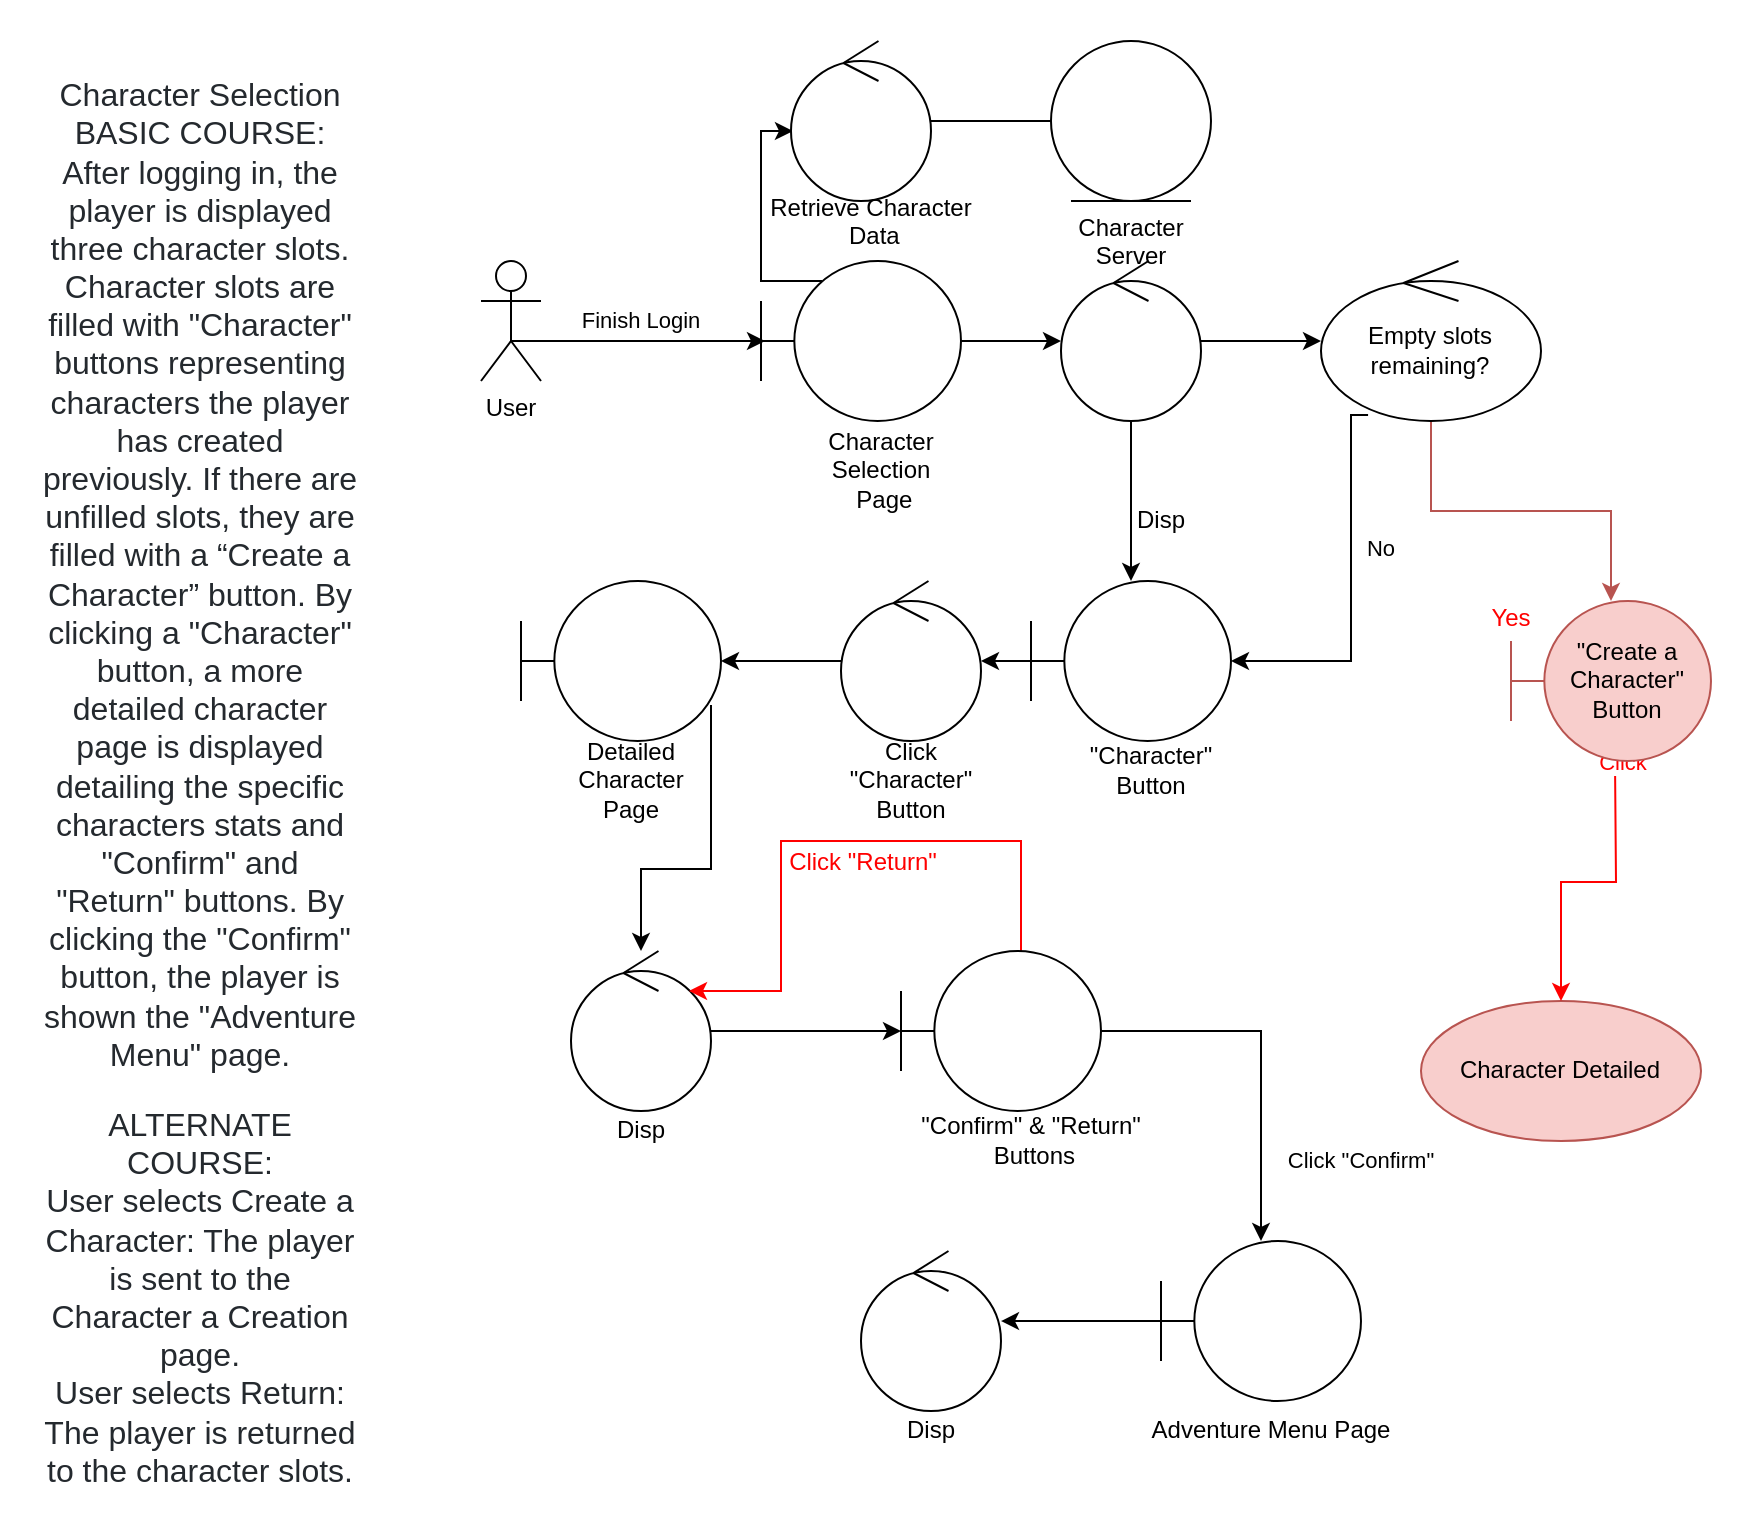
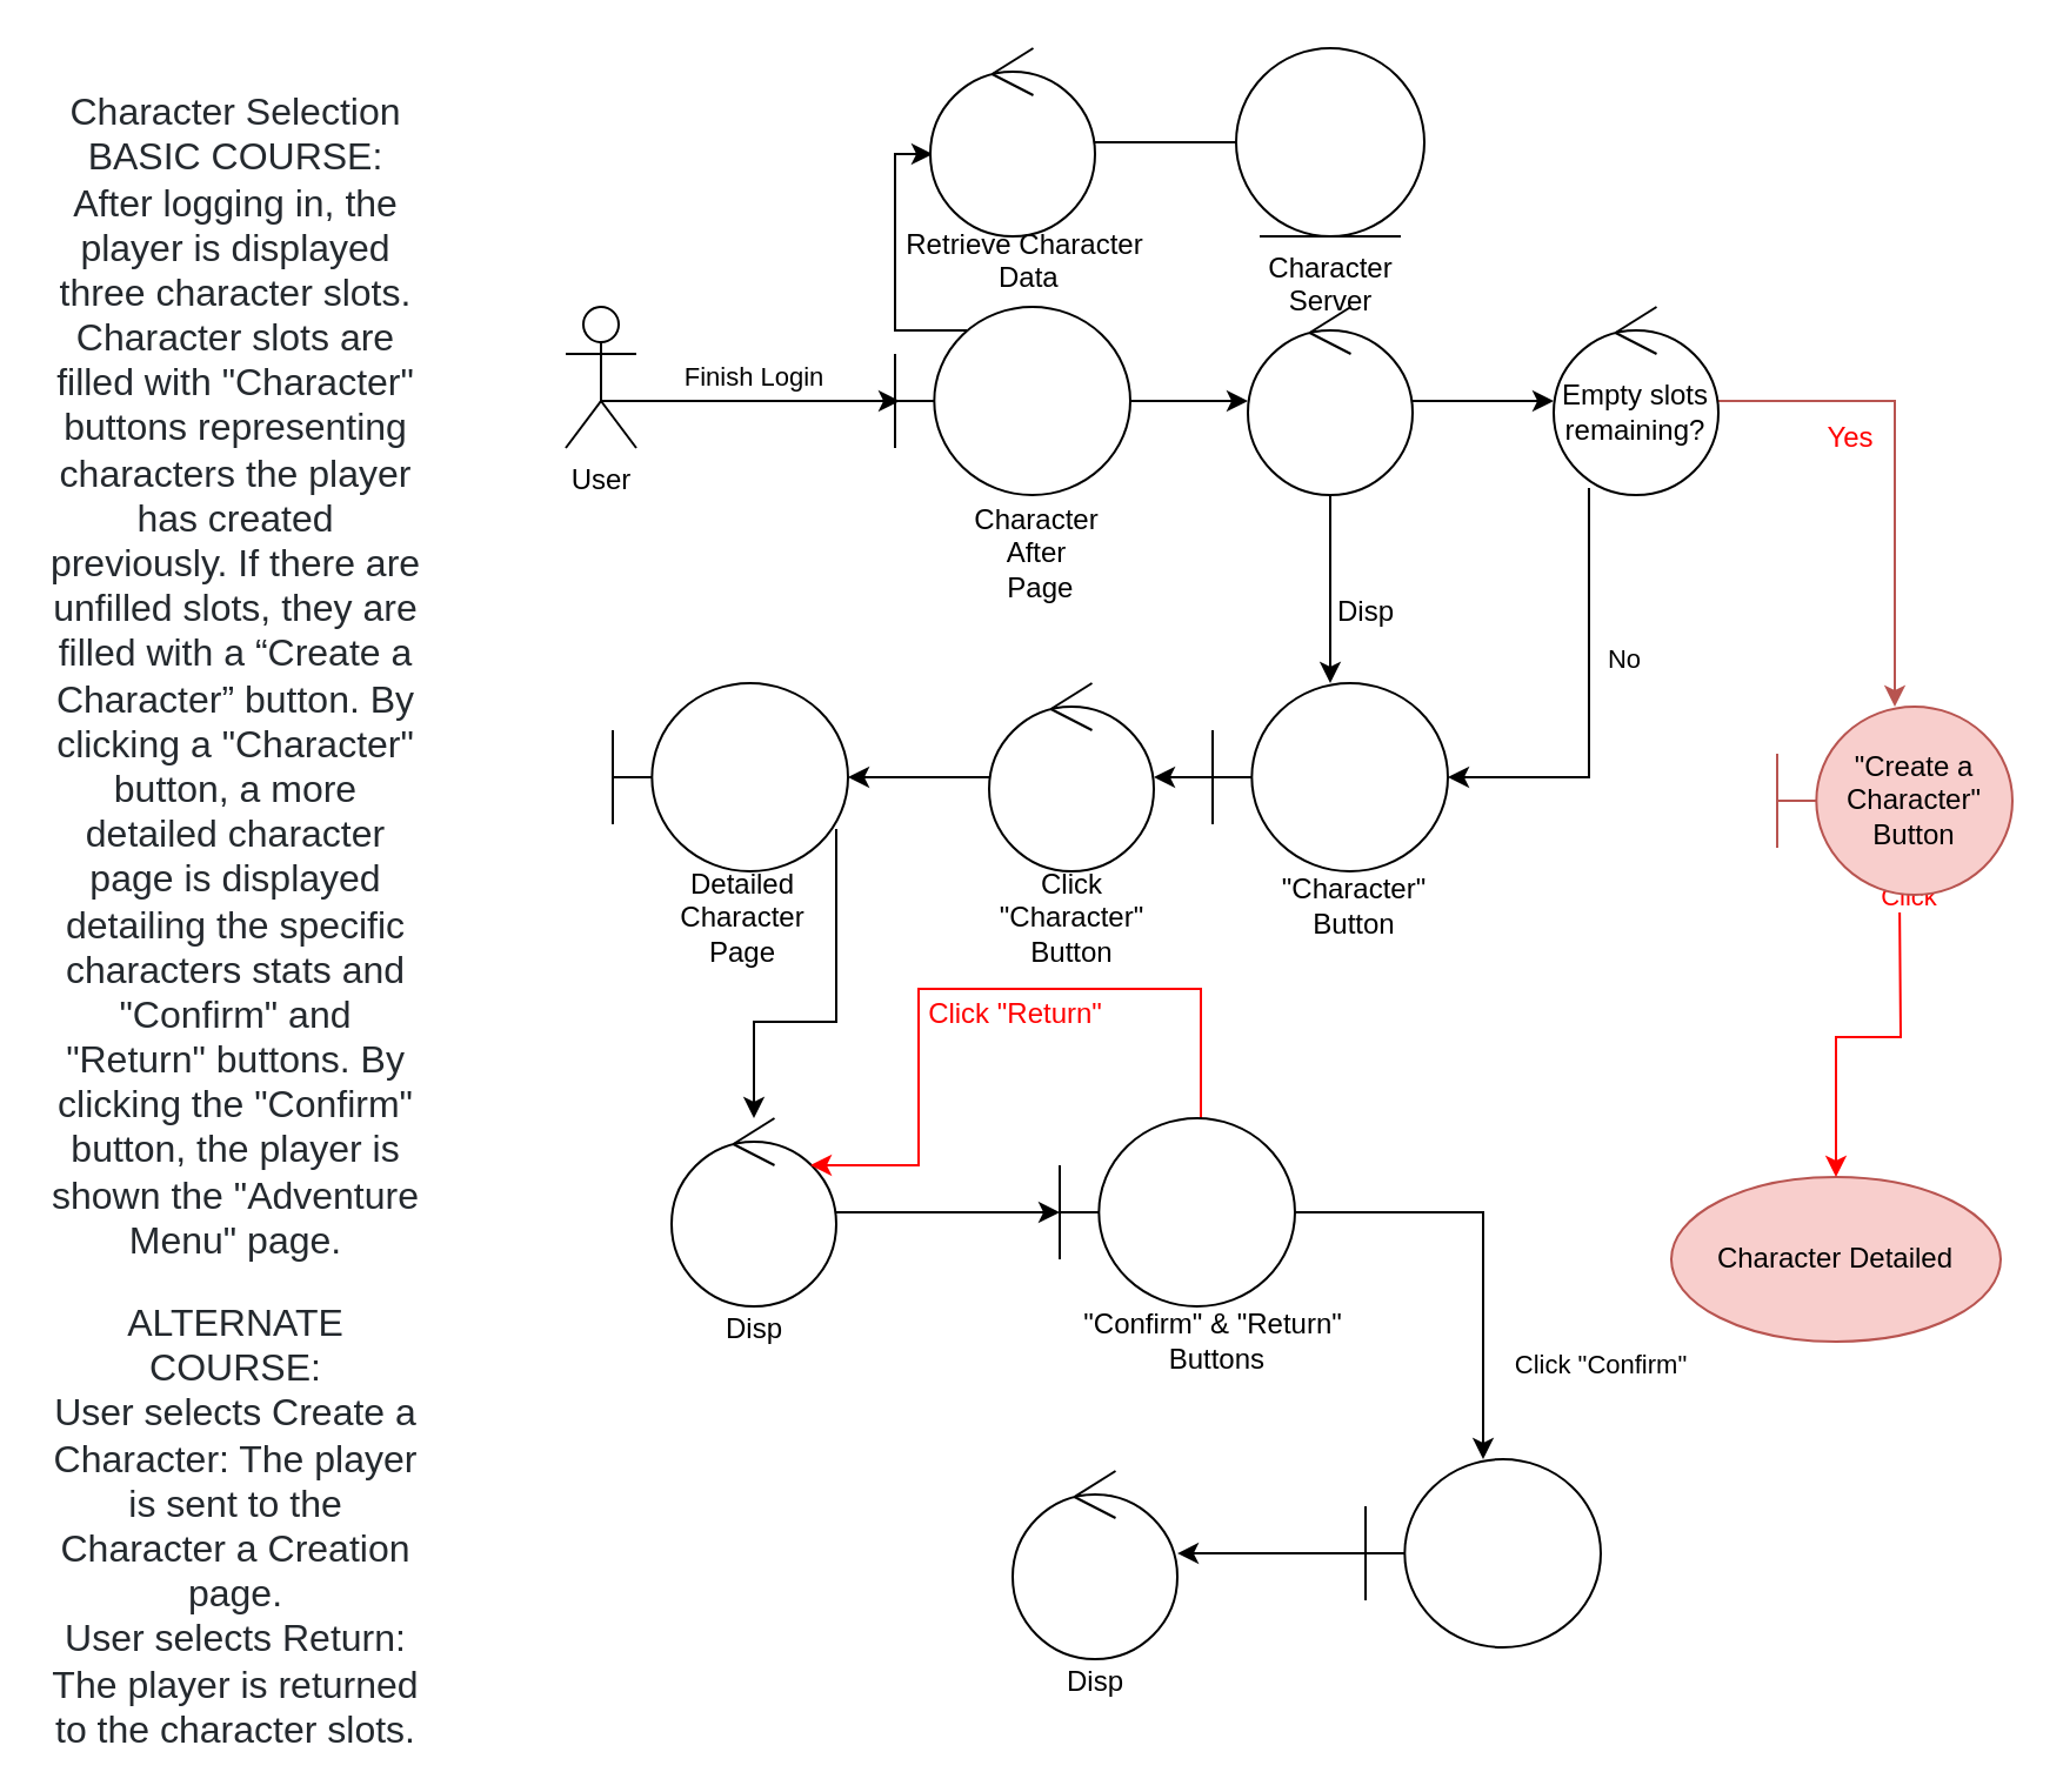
- <mxCell id="13" value="Empty slots&lt;br&gt;remaining?" style="ellipse;shape=umlControl;whiteSpace=wrap;html=1;" vertex="1" parent="1"><mxGeometry x="660" y="130" width="110" height="80" as="geometry" /></mxCell>
+ <mxCell id="13" value="Empty slots&lt;br&gt;remaining?" style="ellipse;shape=umlControl;whiteSpace=wrap;html=1;" vertex="1" parent="1"><mxGeometry x="660" y="130" width="70" height="80" as="geometry" /></mxCell>
- <mxCell id="17" value="&lt;span style=&quot;white-space: normal&quot;&gt;Character Selection&lt;br&gt;&amp;nbsp;Page&lt;/span&gt;" style="text;html=1;align=center;verticalAlign=middle;resizable=0;points=[];autosize=1;" vertex="1" parent="1"><mxGeometry x="380" y="220" width="120" height="30" as="geometry" /></mxCell>
+ <mxCell id="17" value="&lt;span style=&quot;white-space: normal&quot;&gt;Character After&lt;br&gt;&amp;nbsp;Page&lt;/span&gt;" style="text;html=1;align=center;verticalAlign=middle;resizable=0;points=[];autosize=1;" vertex="1" parent="1"><mxGeometry x="380" y="220" width="120" height="30" as="geometry" /></mxCell>
- <mxCell id="45" value="Adventure Menu Page" style="text;html=1;align=center;verticalAlign=middle;resizable=0;points=[];autosize=1;fontColor=#000000;" vertex="1" parent="1"><mxGeometry x="570" y="705" width="130" height="20" as="geometry" /></mxCell>
